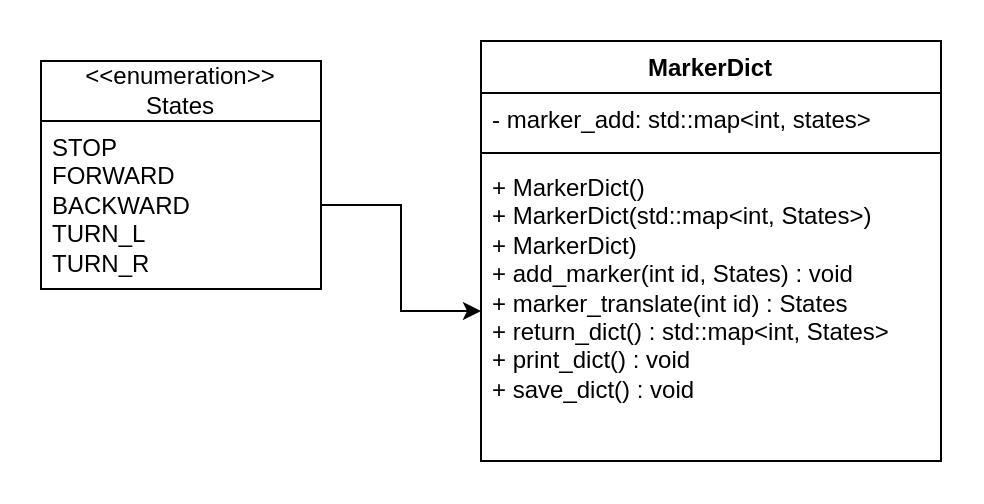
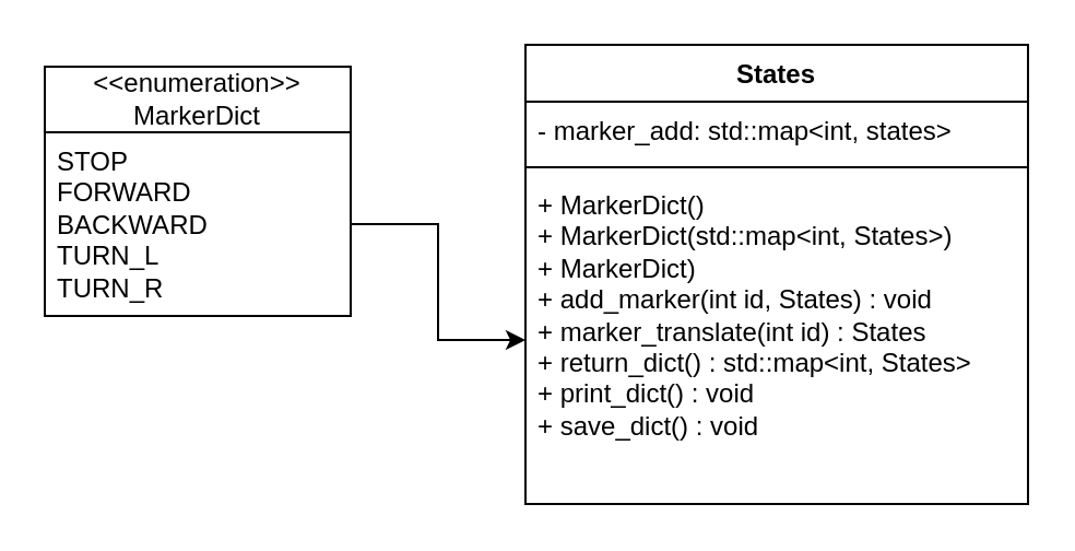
- <mxCell id="2" value="MarkerDict" style="swimlane;fontStyle=1;align=center;verticalAlign=top;childLayout=stackLayout;horizontal=1;startSize=26;horizontalStack=0;resizeParent=1;resizeParentMax=0;resizeLast=0;collapsible=1;marginBottom=0;whiteSpace=wrap;html=1;" parent="1" vertex="1"><mxGeometry x="240" y="20" width="230" height="210" as="geometry" /></mxCell>
+ <mxCell id="2" value="States" style="swimlane;fontStyle=1;align=center;verticalAlign=top;childLayout=stackLayout;horizontal=1;startSize=26;horizontalStack=0;resizeParent=1;resizeParentMax=0;resizeLast=0;collapsible=1;marginBottom=0;whiteSpace=wrap;html=1;" parent="1" vertex="1"><mxGeometry x="240" y="20" width="230" height="210" as="geometry" /></mxCell>
- <mxCell id="6" value="&lt;div&gt;&amp;lt;&amp;lt;enumeration&amp;gt;&amp;gt;&lt;/div&gt;&lt;div&gt;States&lt;br&gt;&lt;/div&gt;" style="swimlane;fontStyle=0;childLayout=stackLayout;horizontal=1;startSize=30;fillColor=none;horizontalStack=0;resizeParent=1;resizeParentMax=0;resizeLast=0;collapsible=1;marginBottom=0;whiteSpace=wrap;html=1;" parent="1" vertex="1"><mxGeometry x="20" y="30" width="140" height="114" as="geometry" /></mxCell>
+ <mxCell id="6" value="&lt;div&gt;&amp;lt;&amp;lt;enumeration&amp;gt;&amp;gt;&lt;/div&gt;&lt;div&gt;MarkerDict&lt;br&gt;&lt;/div&gt;" style="swimlane;fontStyle=0;childLayout=stackLayout;horizontal=1;startSize=30;fillColor=none;horizontalStack=0;resizeParent=1;resizeParentMax=0;resizeLast=0;collapsible=1;marginBottom=0;whiteSpace=wrap;html=1;" parent="1" vertex="1"><mxGeometry x="20" y="30" width="140" height="114" as="geometry" /></mxCell>
